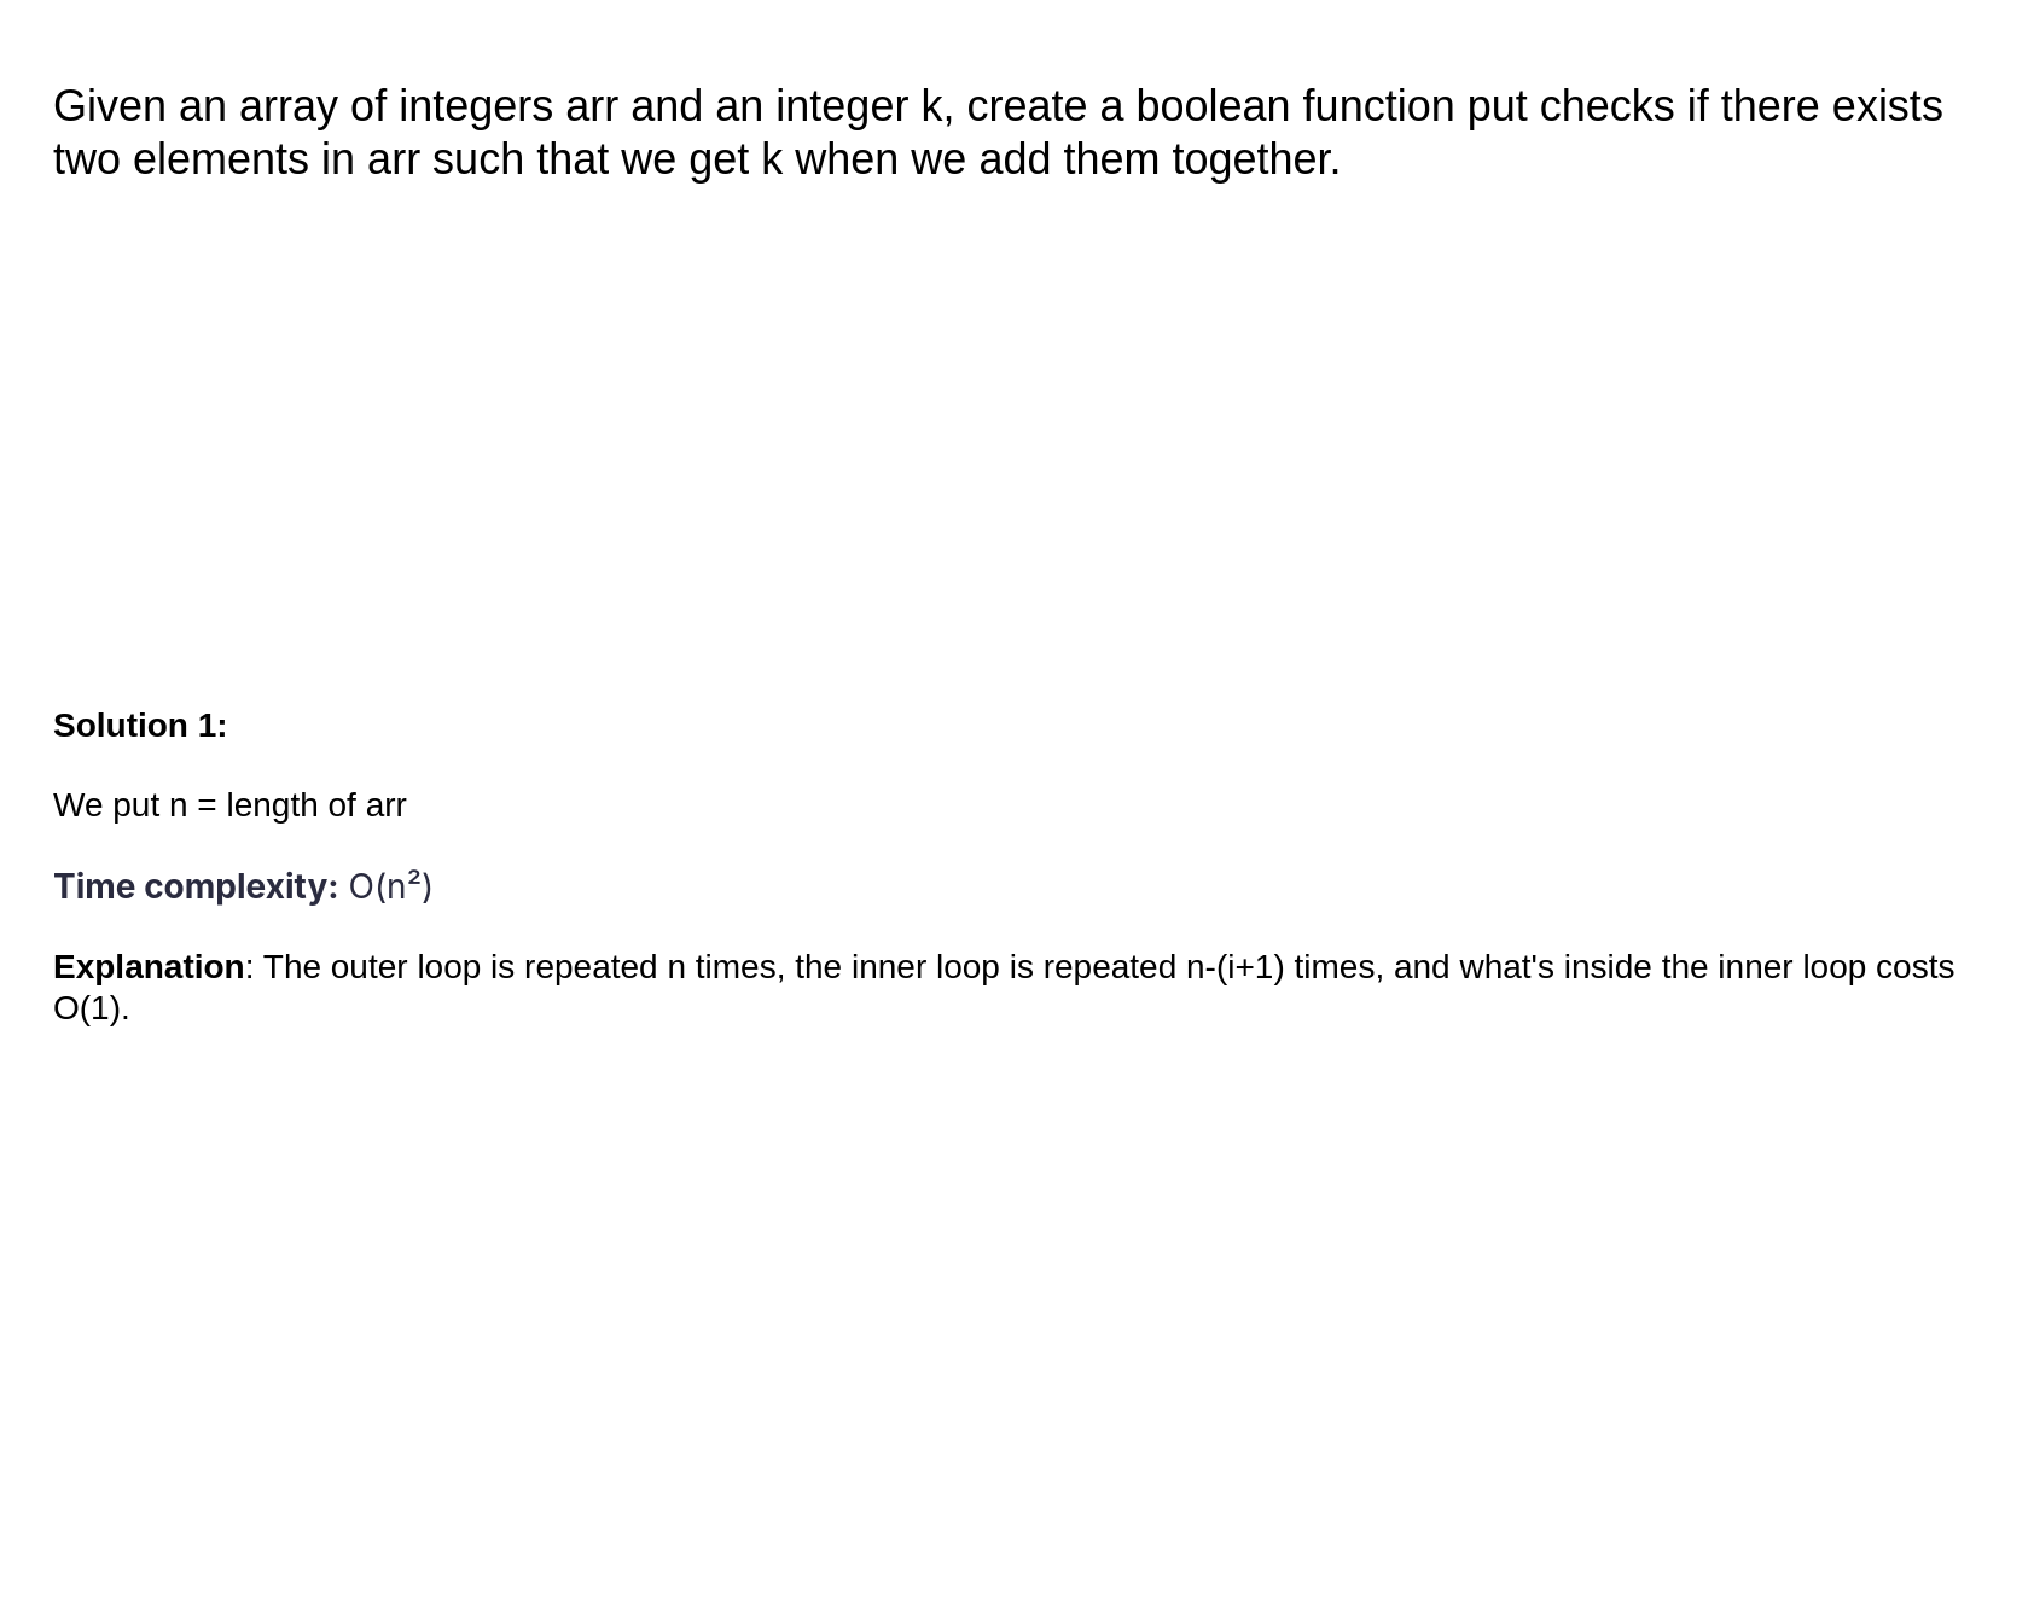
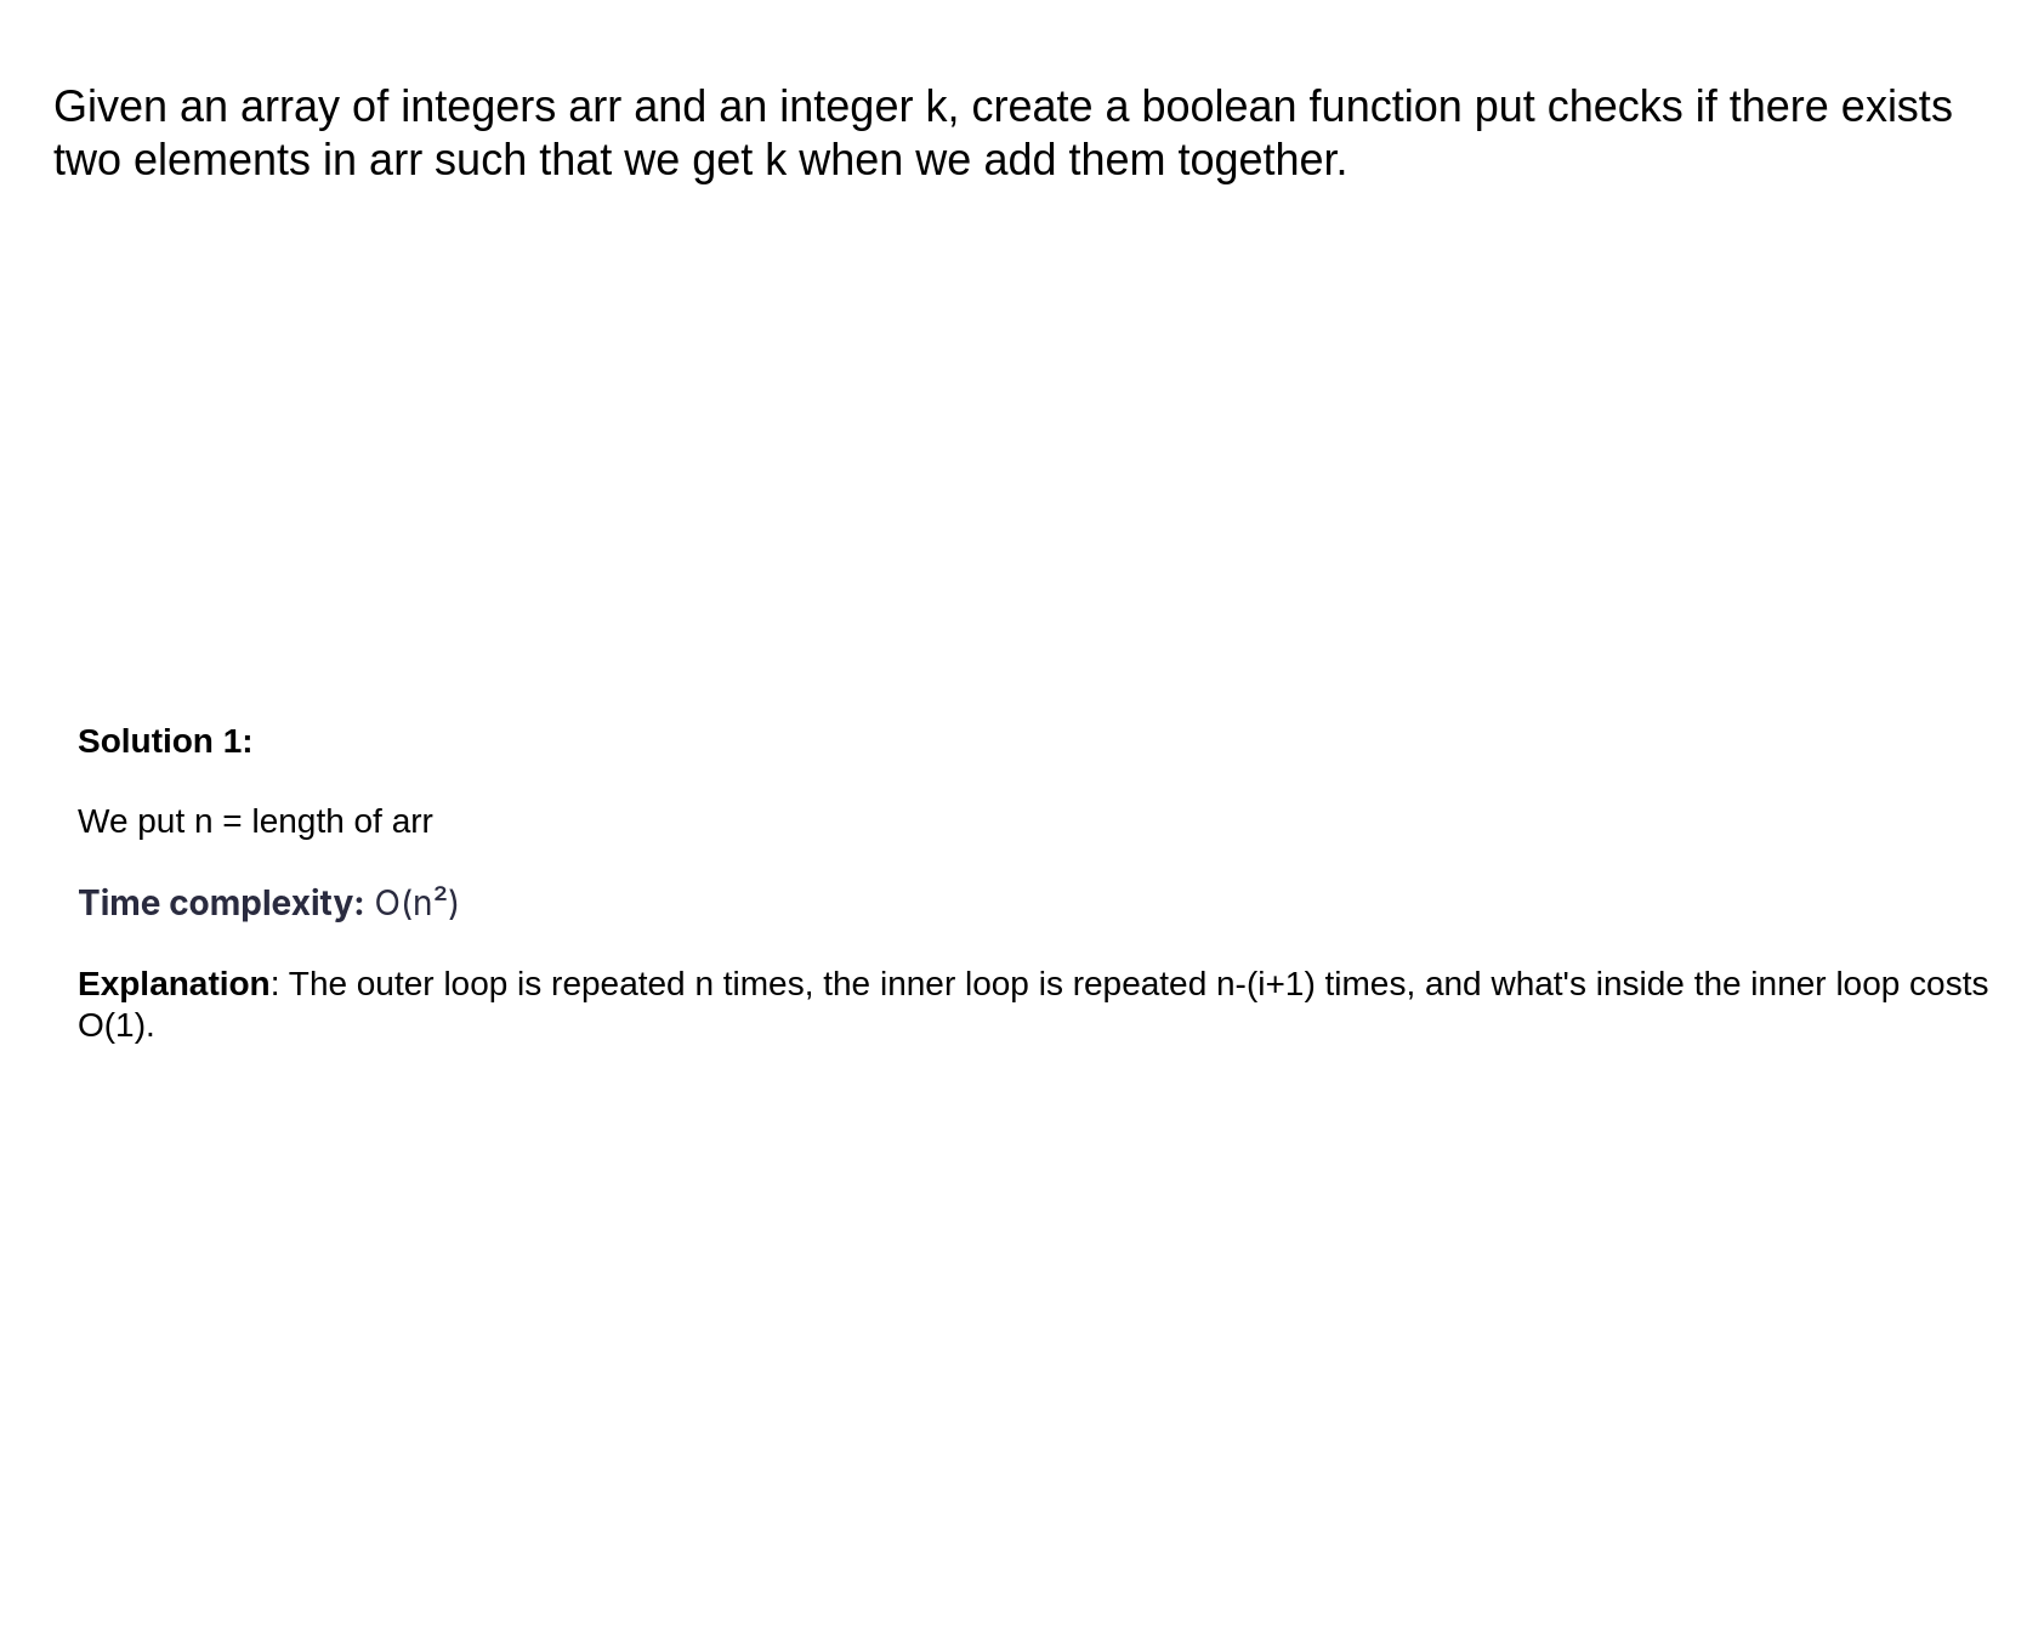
- <mxCell id="3" value="&lt;div&gt;&lt;b&gt;Solution 1:&lt;/b&gt;&lt;/div&gt;&lt;div&gt;&lt;br&gt;&lt;/div&gt;&lt;div&gt;We put n = length of arr&lt;/div&gt;&lt;div&gt;&lt;br&gt;&lt;/div&gt;&lt;div&gt;&lt;font&gt;&lt;strong style=&quot;box-sizing: border-box; margin: 0px; padding: 0px; color: oklch(0.297 0.036 281.74); font-family: &amp;quot;Udemy Sans&amp;quot;, Vazirmatn, &amp;quot;SF Pro Text&amp;quot;, -apple-system, BlinkMacSystemFont, Roboto, &amp;quot;Segoe UI&amp;quot;, Helvetica, Arial, sans-serif, &amp;quot;Apple Color Emoji&amp;quot;, &amp;quot;Segoe UI Emoji&amp;quot;, &amp;quot;Segoe UI Symbol&amp;quot;; font-style: normal; font-variant-ligatures: normal; font-variant-caps: normal; letter-spacing: normal; text-align: start; text-indent: 0px; text-transform: none; word-spacing: 0px; -webkit-text-stroke-width: 0px; white-space: normal; background-color: oklch(1 0 0); text-decoration-thickness: initial; text-decoration-style: initial; text-decoration-color: initial;&quot;&gt;Time complexity:&lt;/strong&gt;&lt;span style=&quot;color: oklch(0.297 0.036 281.74); font-family: &amp;quot;Udemy Sans&amp;quot;, Vazirmatn, &amp;quot;SF Pro Text&amp;quot;, -apple-system, BlinkMacSystemFont, Roboto, &amp;quot;Segoe UI&amp;quot;, Helvetica, Arial, sans-serif, &amp;quot;Apple Color Emoji&amp;quot;, &amp;quot;Segoe UI Emoji&amp;quot;, &amp;quot;Segoe UI Symbol&amp;quot;; font-style: normal; font-variant-ligatures: normal; font-variant-caps: normal; font-weight: 400; letter-spacing: normal; text-align: start; text-indent: 0px; text-transform: none; word-spacing: 0px; -webkit-text-stroke-width: 0px; white-space: normal; background-color: oklch(1 0 0); text-decoration-thickness: initial; text-decoration-style: initial; text-decoration-color: initial; display: inline !important; float: none;&quot;&gt;&lt;span&gt;&amp;nbsp;&lt;/span&gt;O(n²)&lt;/span&gt;&lt;/font&gt;&lt;/div&gt;&lt;div&gt;&lt;font&gt;&lt;span style=&quot;color: oklch(0.297 0.036 281.74); font-family: &amp;quot;Udemy Sans&amp;quot;, Vazirmatn, &amp;quot;SF Pro Text&amp;quot;, -apple-system, BlinkMacSystemFont, Roboto, &amp;quot;Segoe UI&amp;quot;, Helvetica, Arial, sans-serif, &amp;quot;Apple Color Emoji&amp;quot;, &amp;quot;Segoe UI Emoji&amp;quot;, &amp;quot;Segoe UI Symbol&amp;quot;; font-style: normal; font-variant-ligatures: normal; font-variant-caps: normal; font-weight: 400; letter-spacing: normal; text-align: start; text-indent: 0px; text-transform: none; word-spacing: 0px; -webkit-text-stroke-width: 0px; white-space: normal; background-color: oklch(1 0 0); text-decoration-thickness: initial; text-decoration-style: initial; text-decoration-color: initial; display: inline !important; float: none;&quot;&gt;&lt;br&gt;&lt;/span&gt;&lt;/font&gt;&lt;/div&gt;&lt;div&gt;&lt;b&gt;Explanation&lt;/b&gt;: The outer loop is repeated n times, the inner loop is repeated n-(i+1) times, and what's inside the inner loop costs O(1).&lt;/div&gt;&lt;div&gt;&lt;br&gt;&lt;/div&gt;&lt;div&gt;&lt;br&gt;&lt;/div&gt;" style="text;html=1;align=left;verticalAlign=middle;whiteSpace=wrap;rounded=0;fontSize=14;" vertex="1" parent="1"><mxGeometry x="20" y="100" width="800" height="550" as="geometry" /></mxCell>
+ <mxCell id="3" value="&lt;div&gt;&lt;b&gt;Solution 1:&lt;/b&gt;&lt;/div&gt;&lt;div&gt;&lt;br&gt;&lt;/div&gt;&lt;div&gt;We put n = length of arr&lt;/div&gt;&lt;div&gt;&lt;br&gt;&lt;/div&gt;&lt;div&gt;&lt;font&gt;&lt;strong style=&quot;box-sizing: border-box; margin: 0px; padding: 0px; color: oklch(0.297 0.036 281.74); font-family: &amp;quot;Udemy Sans&amp;quot;, Vazirmatn, &amp;quot;SF Pro Text&amp;quot;, -apple-system, BlinkMacSystemFont, Roboto, &amp;quot;Segoe UI&amp;quot;, Helvetica, Arial, sans-serif, &amp;quot;Apple Color Emoji&amp;quot;, &amp;quot;Segoe UI Emoji&amp;quot;, &amp;quot;Segoe UI Symbol&amp;quot;; font-style: normal; font-variant-ligatures: normal; font-variant-caps: normal; letter-spacing: normal; text-align: start; text-indent: 0px; text-transform: none; word-spacing: 0px; -webkit-text-stroke-width: 0px; white-space: normal; background-color: oklch(1 0 0); text-decoration-thickness: initial; text-decoration-style: initial; text-decoration-color: initial;&quot;&gt;Time complexity:&lt;/strong&gt;&lt;span style=&quot;color: oklch(0.297 0.036 281.74); font-family: &amp;quot;Udemy Sans&amp;quot;, Vazirmatn, &amp;quot;SF Pro Text&amp;quot;, -apple-system, BlinkMacSystemFont, Roboto, &amp;quot;Segoe UI&amp;quot;, Helvetica, Arial, sans-serif, &amp;quot;Apple Color Emoji&amp;quot;, &amp;quot;Segoe UI Emoji&amp;quot;, &amp;quot;Segoe UI Symbol&amp;quot;; font-style: normal; font-variant-ligatures: normal; font-variant-caps: normal; font-weight: 400; letter-spacing: normal; text-align: start; text-indent: 0px; text-transform: none; word-spacing: 0px; -webkit-text-stroke-width: 0px; white-space: normal; background-color: oklch(1 0 0); text-decoration-thickness: initial; text-decoration-style: initial; text-decoration-color: initial; display: inline !important; float: none;&quot;&gt;&lt;span&gt;&amp;nbsp;&lt;/span&gt;O(n²)&lt;/span&gt;&lt;/font&gt;&lt;/div&gt;&lt;div&gt;&lt;font&gt;&lt;span style=&quot;color: oklch(0.297 0.036 281.74); font-family: &amp;quot;Udemy Sans&amp;quot;, Vazirmatn, &amp;quot;SF Pro Text&amp;quot;, -apple-system, BlinkMacSystemFont, Roboto, &amp;quot;Segoe UI&amp;quot;, Helvetica, Arial, sans-serif, &amp;quot;Apple Color Emoji&amp;quot;, &amp;quot;Segoe UI Emoji&amp;quot;, &amp;quot;Segoe UI Symbol&amp;quot;; font-style: normal; font-variant-ligatures: normal; font-variant-caps: normal; font-weight: 400; letter-spacing: normal; text-align: start; text-indent: 0px; text-transform: none; word-spacing: 0px; -webkit-text-stroke-width: 0px; white-space: normal; background-color: oklch(1 0 0); text-decoration-thickness: initial; text-decoration-style: initial; text-decoration-color: initial; display: inline !important; float: none;&quot;&gt;&lt;br&gt;&lt;/span&gt;&lt;/font&gt;&lt;/div&gt;&lt;div&gt;&lt;b&gt;Explanation&lt;/b&gt;: The outer loop is repeated n times, the inner loop is repeated n-(i+1) times, and what's inside the inner loop costs O(1).&lt;/div&gt;&lt;div&gt;&lt;br&gt;&lt;/div&gt;&lt;div&gt;&lt;br&gt;&lt;/div&gt;" style="text;html=1;align=left;verticalAlign=middle;whiteSpace=wrap;rounded=0;fontSize=14;" vertex="1" parent="1"><mxGeometry x="30" y="105" width="800" height="550" as="geometry" /></mxCell>
